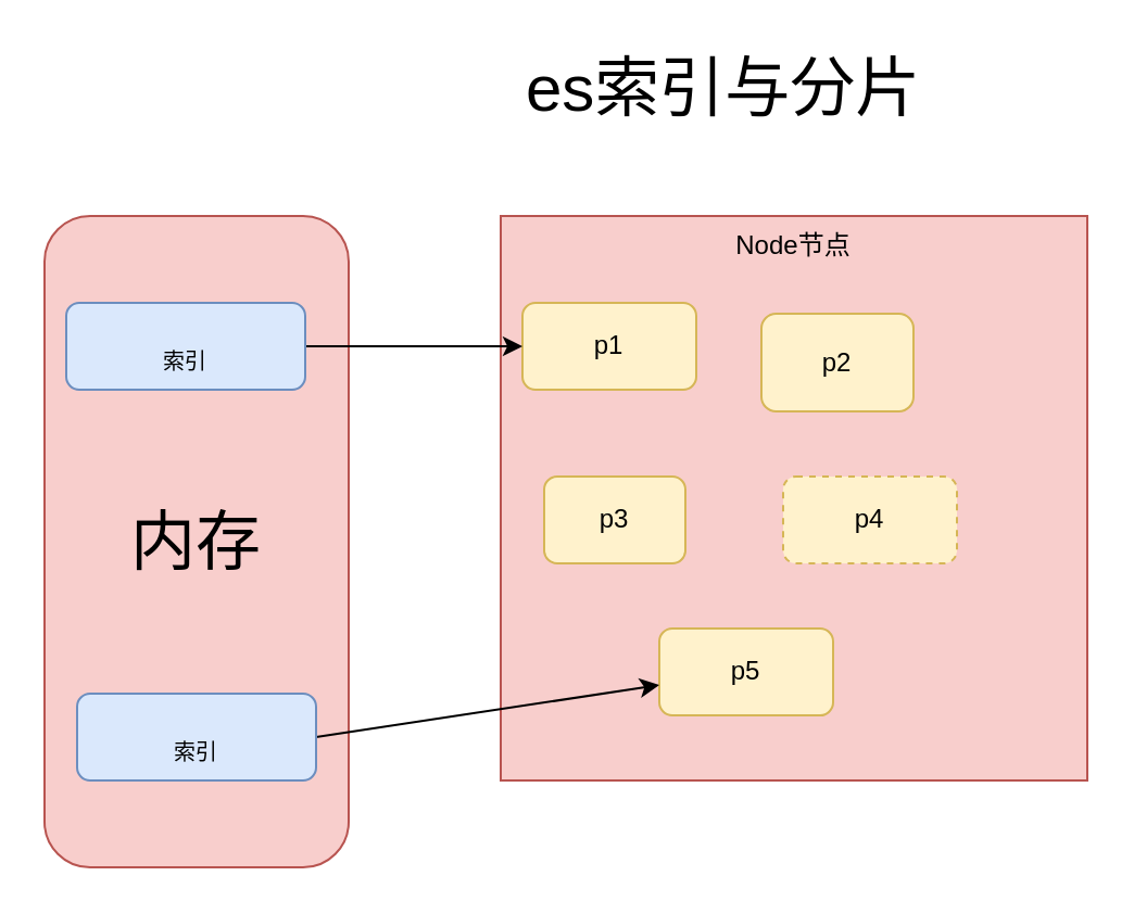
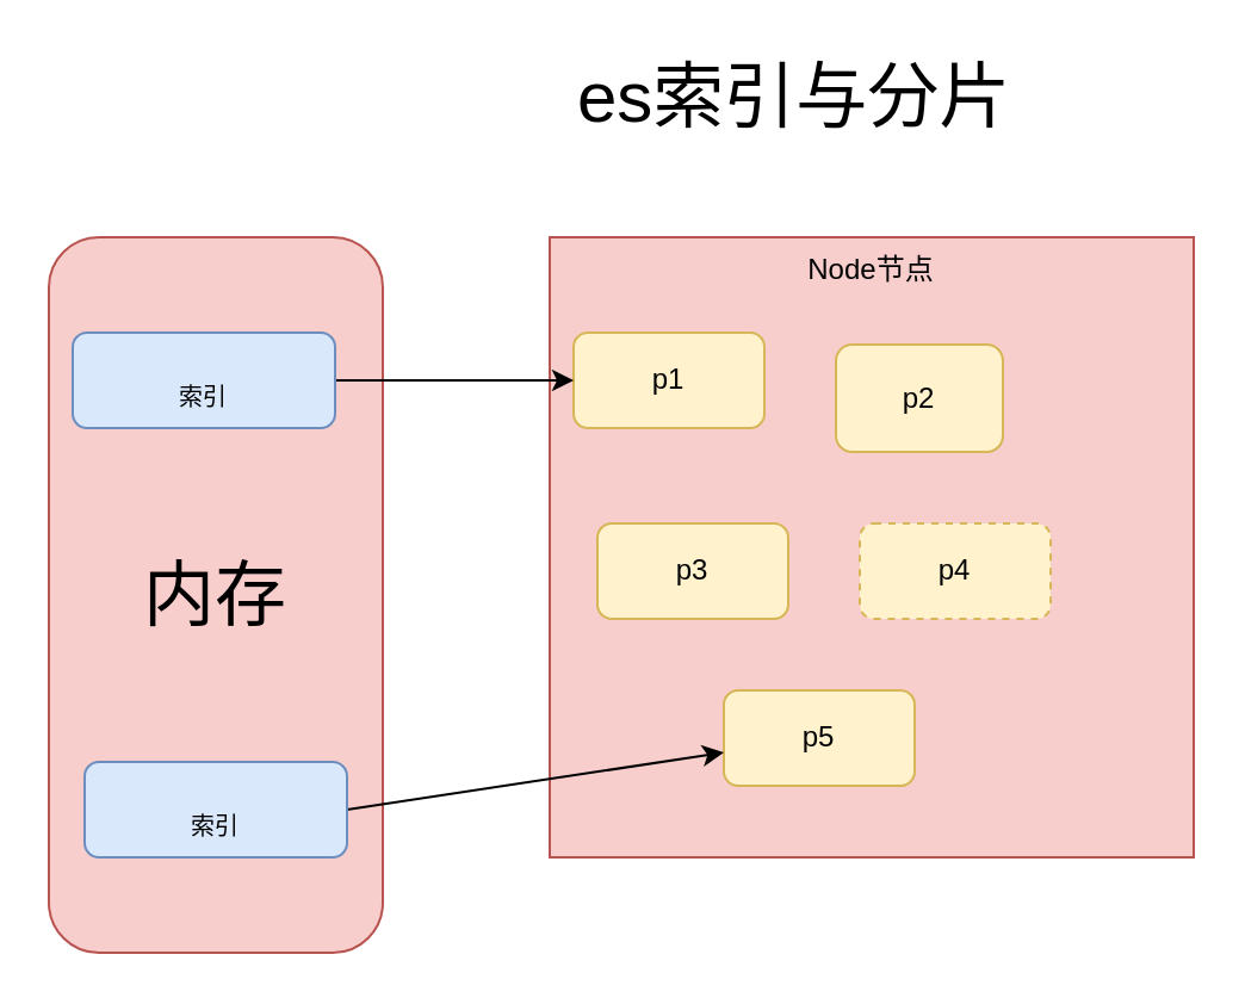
- <mxCell id="5" value="p3" style="rounded=1;whiteSpace=wrap;html=1;fillColor=#fff2cc;strokeColor=#d6b656;" parent="1" vertex="1"><mxGeometry x="250" y="219" width="65" height="40" as="geometry" /></mxCell>
+ <mxCell id="5" value="p3" style="rounded=1;whiteSpace=wrap;html=1;fillColor=#fff2cc;strokeColor=#d6b656;" parent="1" vertex="1"><mxGeometry x="250" y="219" width="80" height="40" as="geometry" /></mxCell>
